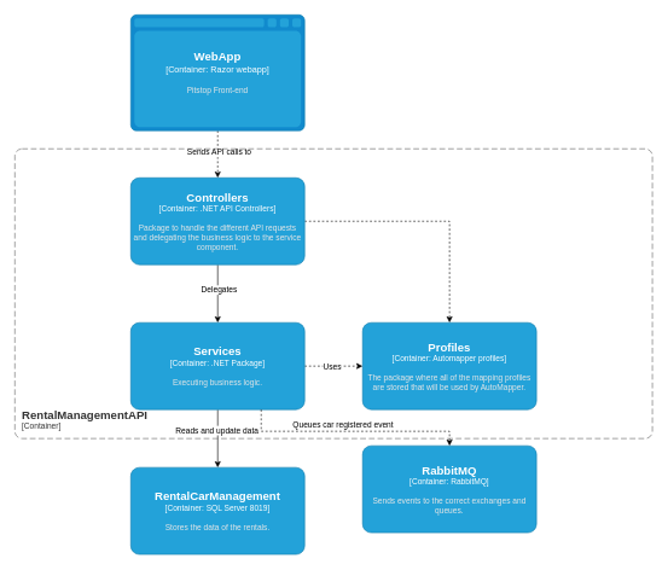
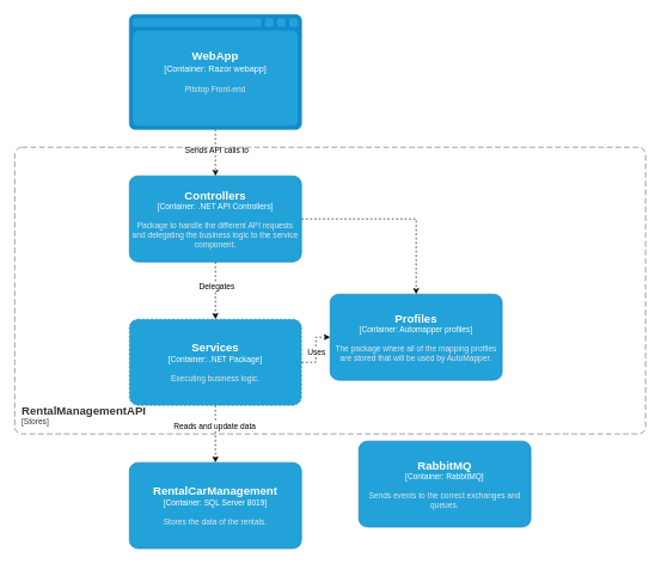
- <mxCell id="5" style="edgeStyle=orthogonalEdgeStyle;rounded=0;orthogonalLoop=1;jettySize=auto;html=1;dashed=0;" edge="1" parent="1" source="8" target="13"><mxGeometry relative="1" as="geometry" /></mxCell>
+ <mxCell id="5" style="edgeStyle=orthogonalEdgeStyle;rounded=0;orthogonalLoop=1;jettySize=auto;html=1;dashed=1;" edge="1" parent="1" source="8" target="13"><mxGeometry relative="1" as="geometry" /></mxCell>
- <mxCell id="13" value="&lt;font style=&quot;font-size: 16px&quot;&gt;&lt;b&gt;Services&lt;/b&gt;&lt;/font&gt;&lt;div&gt;[Container: .NET Package]&lt;/div&gt;&lt;br&gt;&lt;div&gt;&lt;font style=&quot;font-size: 11px&quot;&gt;&lt;font color=&quot;#E6E6E6&quot;&gt;Executing business logic.&lt;/font&gt;&lt;/div&gt;" style="rounded=1;whiteSpace=wrap;html=1;fontSize=11;labelBackgroundColor=none;fillColor=#23A2D9;fontColor=#ffffff;align=center;arcSize=10;strokeColor=#0E7DAD;metaEdit=1;resizable=0;points=[[0.25,0,0],[0.5,0,0],[0.75,0,0],[1,0.25,0],[1,0.5,0],[1,0.75,0],[0.75,1,0],[0.5,1,0],[0.25,1,0],[0,0.75,0],[0,0.5,0],[0,0.25,0]];" vertex="1" parent="1"><mxGeometry x="180" y="445" width="240" height="120" as="geometry" /></mxCell>
+ <mxCell id="13" value="&lt;font style=&quot;font-size: 16px&quot;&gt;&lt;b&gt;Services&lt;/b&gt;&lt;/font&gt;&lt;div&gt;[Container: .NET Package]&lt;/div&gt;&lt;br&gt;&lt;div&gt;&lt;font style=&quot;font-size: 11px&quot;&gt;&lt;font color=&quot;#E6E6E6&quot;&gt;Executing business logic.&lt;/font&gt;&lt;/div&gt;" style="rounded=1;whiteSpace=wrap;html=1;fontSize=11;labelBackgroundColor=none;fillColor=#23A2D9;fontColor=#ffffff;align=center;arcSize=10;strokeColor=#0E7DAD;metaEdit=1;resizable=0;points=[[0.25,0,0],[0.5,0,0],[0.75,0,0],[1,0.25,0],[1,0.5,0],[1,0.75,0],[0.75,1,0],[0.5,1,0],[0.25,1,0],[0,0.75,0],[0,0.5,0],[0,0.25,0]];dashed=1;" vertex="1" parent="1"><mxGeometry x="180" y="445" width="240" height="120" as="geometry" /></mxCell>
- <mxCell id="14" value="&lt;font style=&quot;font-size: 16px&quot;&gt;&lt;b&gt;Profiles&lt;/b&gt;&lt;/font&gt;&lt;div&gt;[Container: Automapper profiles]&lt;/div&gt;&lt;br&gt;&lt;div&gt;&lt;font style=&quot;font-size: 11px&quot;&gt;&lt;font color=&quot;#E6E6E6&quot;&gt;The package where all of the mapping profiles are stored that will be used by AutoMapper.&lt;/font&gt;&lt;/div&gt;" style="rounded=1;whiteSpace=wrap;html=1;fontSize=11;labelBackgroundColor=none;fillColor=#23A2D9;fontColor=#ffffff;align=center;arcSize=10;strokeColor=#0E7DAD;metaEdit=1;resizable=0;points=[[0.25,0,0],[0.5,0,0],[0.75,0,0],[1,0.25,0],[1,0.5,0],[1,0.75,0],[0.75,1,0],[0.5,1,0],[0.25,1,0],[0,0.75,0],[0,0.5,0],[0,0.25,0]];" vertex="1" parent="1"><mxGeometry x="500" y="445" width="240" height="120" as="geometry" /></mxCell>
+ <mxCell id="14" value="&lt;font style=&quot;font-size: 16px&quot;&gt;&lt;b&gt;Profiles&lt;/b&gt;&lt;/font&gt;&lt;div&gt;[Container: Automapper profiles]&lt;/div&gt;&lt;br&gt;&lt;div&gt;&lt;font style=&quot;font-size: 11px&quot;&gt;&lt;font color=&quot;#E6E6E6&quot;&gt;The package where all of the mapping profiles are stored that will be used by AutoMapper.&lt;/font&gt;&lt;/div&gt;" style="rounded=1;whiteSpace=wrap;html=1;fontSize=11;labelBackgroundColor=none;fillColor=#23A2D9;fontColor=#ffffff;align=center;arcSize=10;strokeColor=#0E7DAD;metaEdit=1;resizable=0;points=[[0.25,0,0],[0.5,0,0],[0.75,0,0],[1,0.25,0],[1,0.5,0],[1,0.75,0],[0.75,1,0],[0.5,1,0],[0.25,1,0],[0,0.75,0],[0,0.5,0],[0,0.25,0]];" vertex="1" parent="1"><mxGeometry x="460" y="410" width="240" height="120" as="geometry" /></mxCell>
- <mxCell id="16" value="&lt;font style=&quot;font-size: 16px&quot;&gt;&lt;b&gt;&lt;div style=&quot;text-align: left&quot;&gt;RentalManagementAPI&lt;/div&gt;&lt;/b&gt;&lt;/font&gt;&lt;div style=&quot;text-align: left&quot;&gt;[Container]&lt;/div&gt;" style="rounded=1;fontSize=11;whiteSpace=wrap;html=1;dashed=1;arcSize=20;fillColor=none;strokeColor=#666666;fontColor=#333333;labelBackgroundColor=none;align=left;verticalAlign=bottom;labelBorderColor=none;spacingTop=0;spacing=10;dashPattern=8 4;metaEdit=1;rotatable=0;perimeter=rectanglePerimeter;noLabel=0;labelPadding=0;allowArrows=0;connectable=0;expand=0;recursiveResize=0;editable=1;pointerEvents=0;absoluteArcSize=1;points=[[0.25,0,0],[0.5,0,0],[0.75,0,0],[1,0.25,0],[1,0.5,0],[1,0.75,0],[0.75,1,0],[0.5,1,0],[0.25,1,0],[0,0.75,0],[0,0.5,0],[0,0.25,0]];" vertex="1" parent="1"><mxGeometry x="20" y="205" width="880" height="400" as="geometry" /></mxCell>
+ <mxCell id="16" value="&lt;font style=&quot;font-size: 16px&quot;&gt;&lt;b&gt;&lt;div style=&quot;text-align: left&quot;&gt;RentalManagementAPI&lt;/div&gt;&lt;/b&gt;&lt;/font&gt;&lt;div style=&quot;text-align: left&quot;&gt;[Stores]&lt;/div&gt;" style="rounded=1;fontSize=11;whiteSpace=wrap;html=1;dashed=1;arcSize=20;fillColor=none;strokeColor=#666666;fontColor=#333333;labelBackgroundColor=none;align=left;verticalAlign=bottom;labelBorderColor=none;spacingTop=0;spacing=10;dashPattern=8 4;metaEdit=1;rotatable=0;perimeter=rectanglePerimeter;noLabel=0;labelPadding=0;allowArrows=0;connectable=0;expand=0;recursiveResize=0;editable=1;pointerEvents=0;absoluteArcSize=1;points=[[0.25,0,0],[0.5,0,0],[0.75,0,0],[1,0.25,0],[1,0.5,0],[1,0.75,0],[0.75,1,0],[0.5,1,0],[0.25,1,0],[0,0.75,0],[0,0.5,0],[0,0.25,0]];" vertex="1" parent="1"><mxGeometry x="20" y="205" width="880" height="400" as="geometry" /></mxCell>
- <mxCell id="18" style="edgeStyle=orthogonalEdgeStyle;rounded=0;orthogonalLoop=1;jettySize=auto;html=1;entryX=0.5;entryY=0;entryDx=0;entryDy=0;entryPerimeter=0;dashed=1;" edge="1" parent="1" source="13" target="17"><mxGeometry relative="1" as="geometry"><Array as="points"><mxPoint x="360" y="595" /><mxPoint x="620" y="595" /></Array></mxGeometry></mxCell>
- <mxCell id="19" value="Queues car registered event" style="edgeLabel;html=1;align=center;verticalAlign=middle;resizable=0;points=[];" vertex="1" connectable="0" parent="18"><mxGeometry x="-0.082" relative="1" as="geometry"><mxPoint y="-10" as="offset" /></mxGeometry></mxCell>
- <mxCell id="11" style="edgeStyle=orthogonalEdgeStyle;rounded=0;orthogonalLoop=1;jettySize=auto;html=1;dashed=0;" edge="1" parent="1" source="13" target="15"><mxGeometry relative="1" as="geometry" /></mxCell>
+ <mxCell id="11" style="edgeStyle=orthogonalEdgeStyle;rounded=0;orthogonalLoop=1;jettySize=auto;html=1;dashed=1;" edge="1" parent="1" source="13" target="15"><mxGeometry relative="1" as="geometry" /></mxCell>
